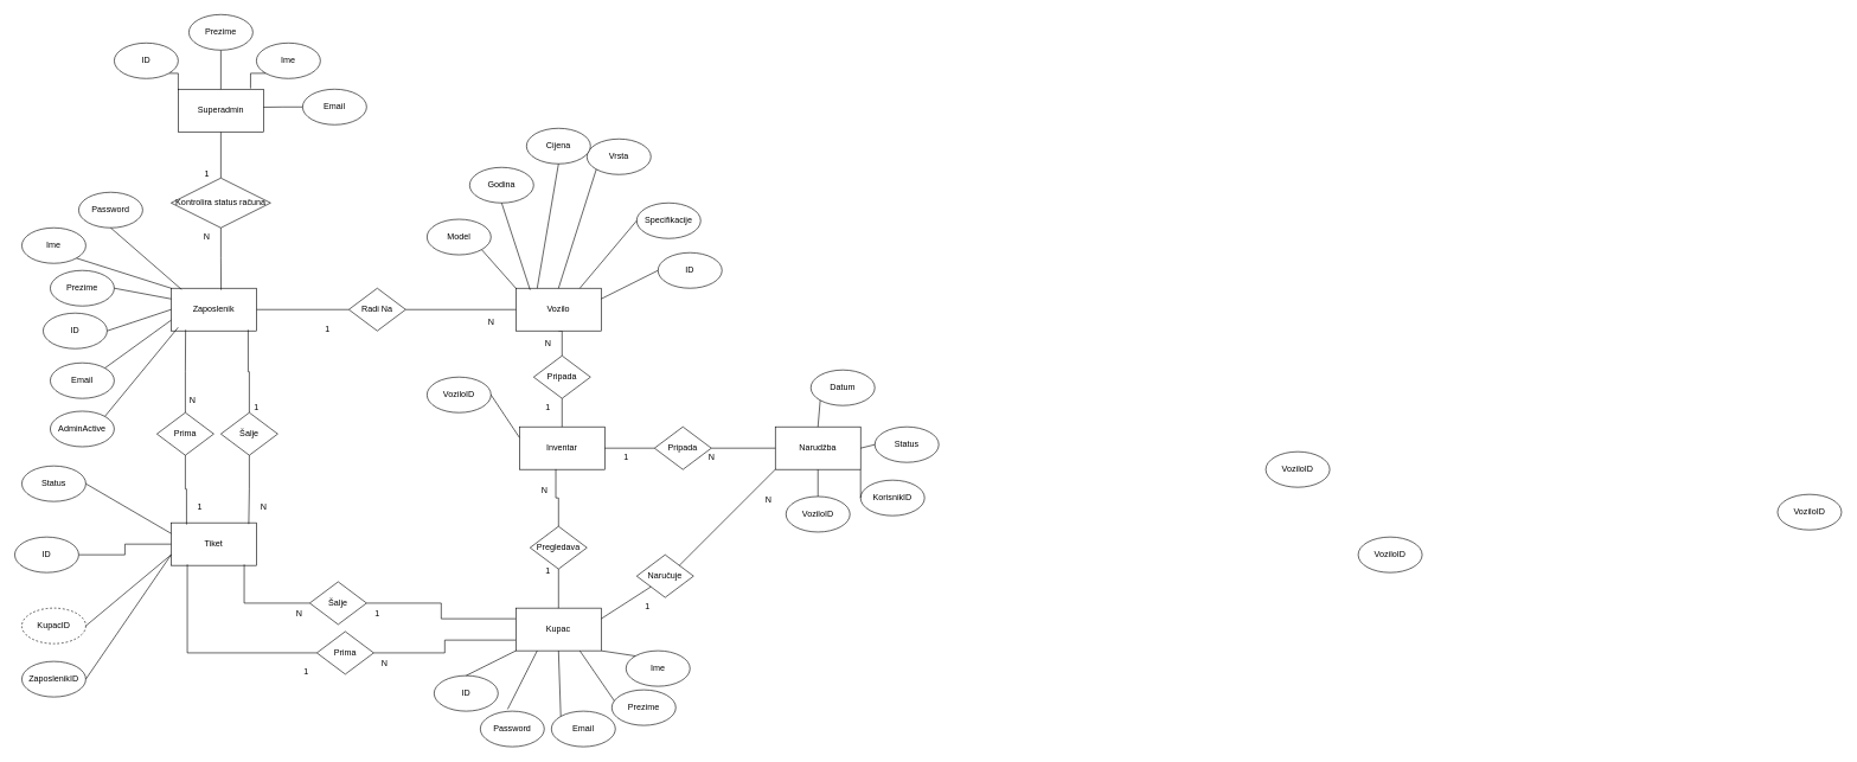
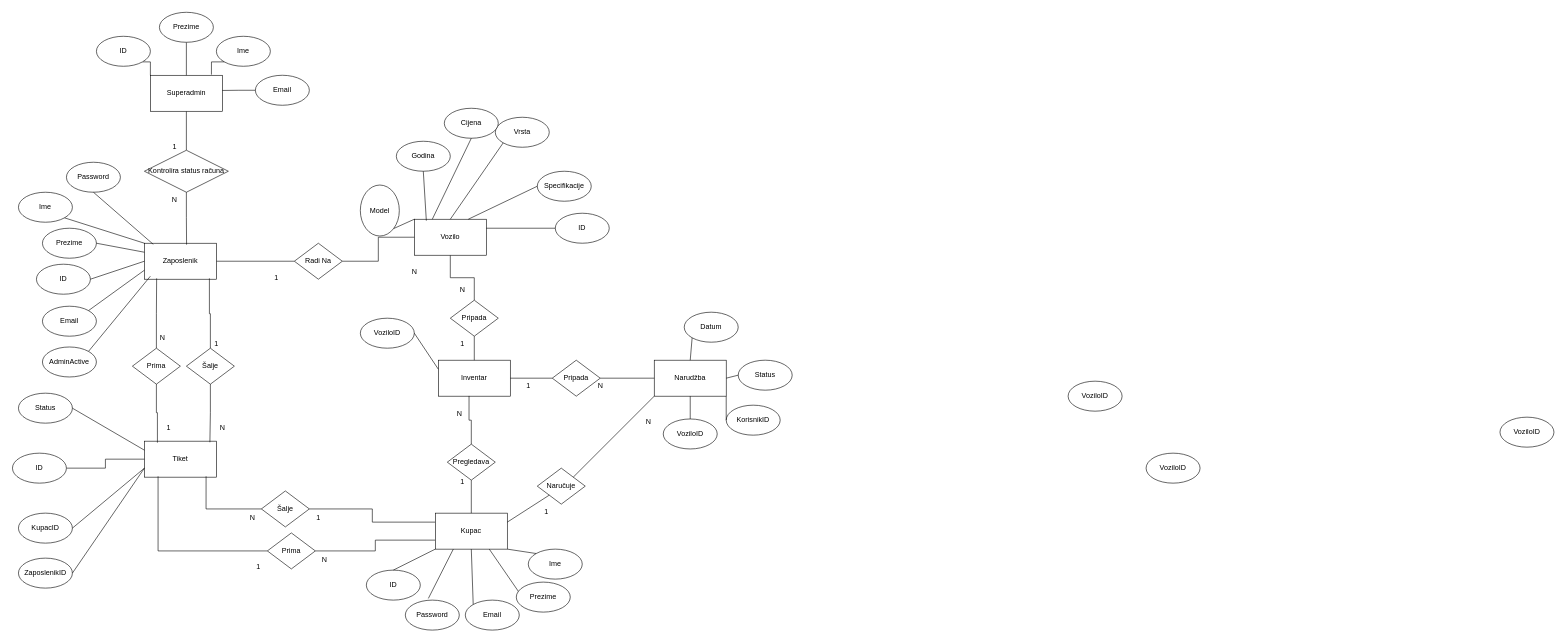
- <mxCell id="20" value="Model" style="ellipse;whiteSpace=wrap;html=1;" vertex="1" parent="1"><mxGeometry x="600" y="308" width="90" height="50" as="geometry" /></mxCell>
+ <mxCell id="20" value="Model" style="ellipse;whiteSpace=wrap;html=1;" vertex="1" parent="1"><mxGeometry x="600" y="308" width="65" height="85" as="geometry" /></mxCell>
- <mxCell id="17" value="Vozilo" style="rounded=0;whiteSpace=wrap;html=1;" vertex="1" parent="1"><mxGeometry x="725" y="405" width="120" height="60" as="geometry" /></mxCell>
+ <mxCell id="17" value="Vozilo" style="rounded=0;whiteSpace=wrap;html=1;" vertex="1" parent="1"><mxGeometry x="690" y="365" width="120" height="60" as="geometry" /></mxCell>
- <mxCell id="49" value="KupacID" style="ellipse;whiteSpace=wrap;html=1;dashed=1;" vertex="1" parent="1"><mxGeometry x="30" y="855" width="90" height="50" as="geometry" /></mxCell>
+ <mxCell id="49" value="KupacID" style="ellipse;whiteSpace=wrap;html=1;" vertex="1" parent="1"><mxGeometry x="30" y="855" width="90" height="50" as="geometry" /></mxCell>
